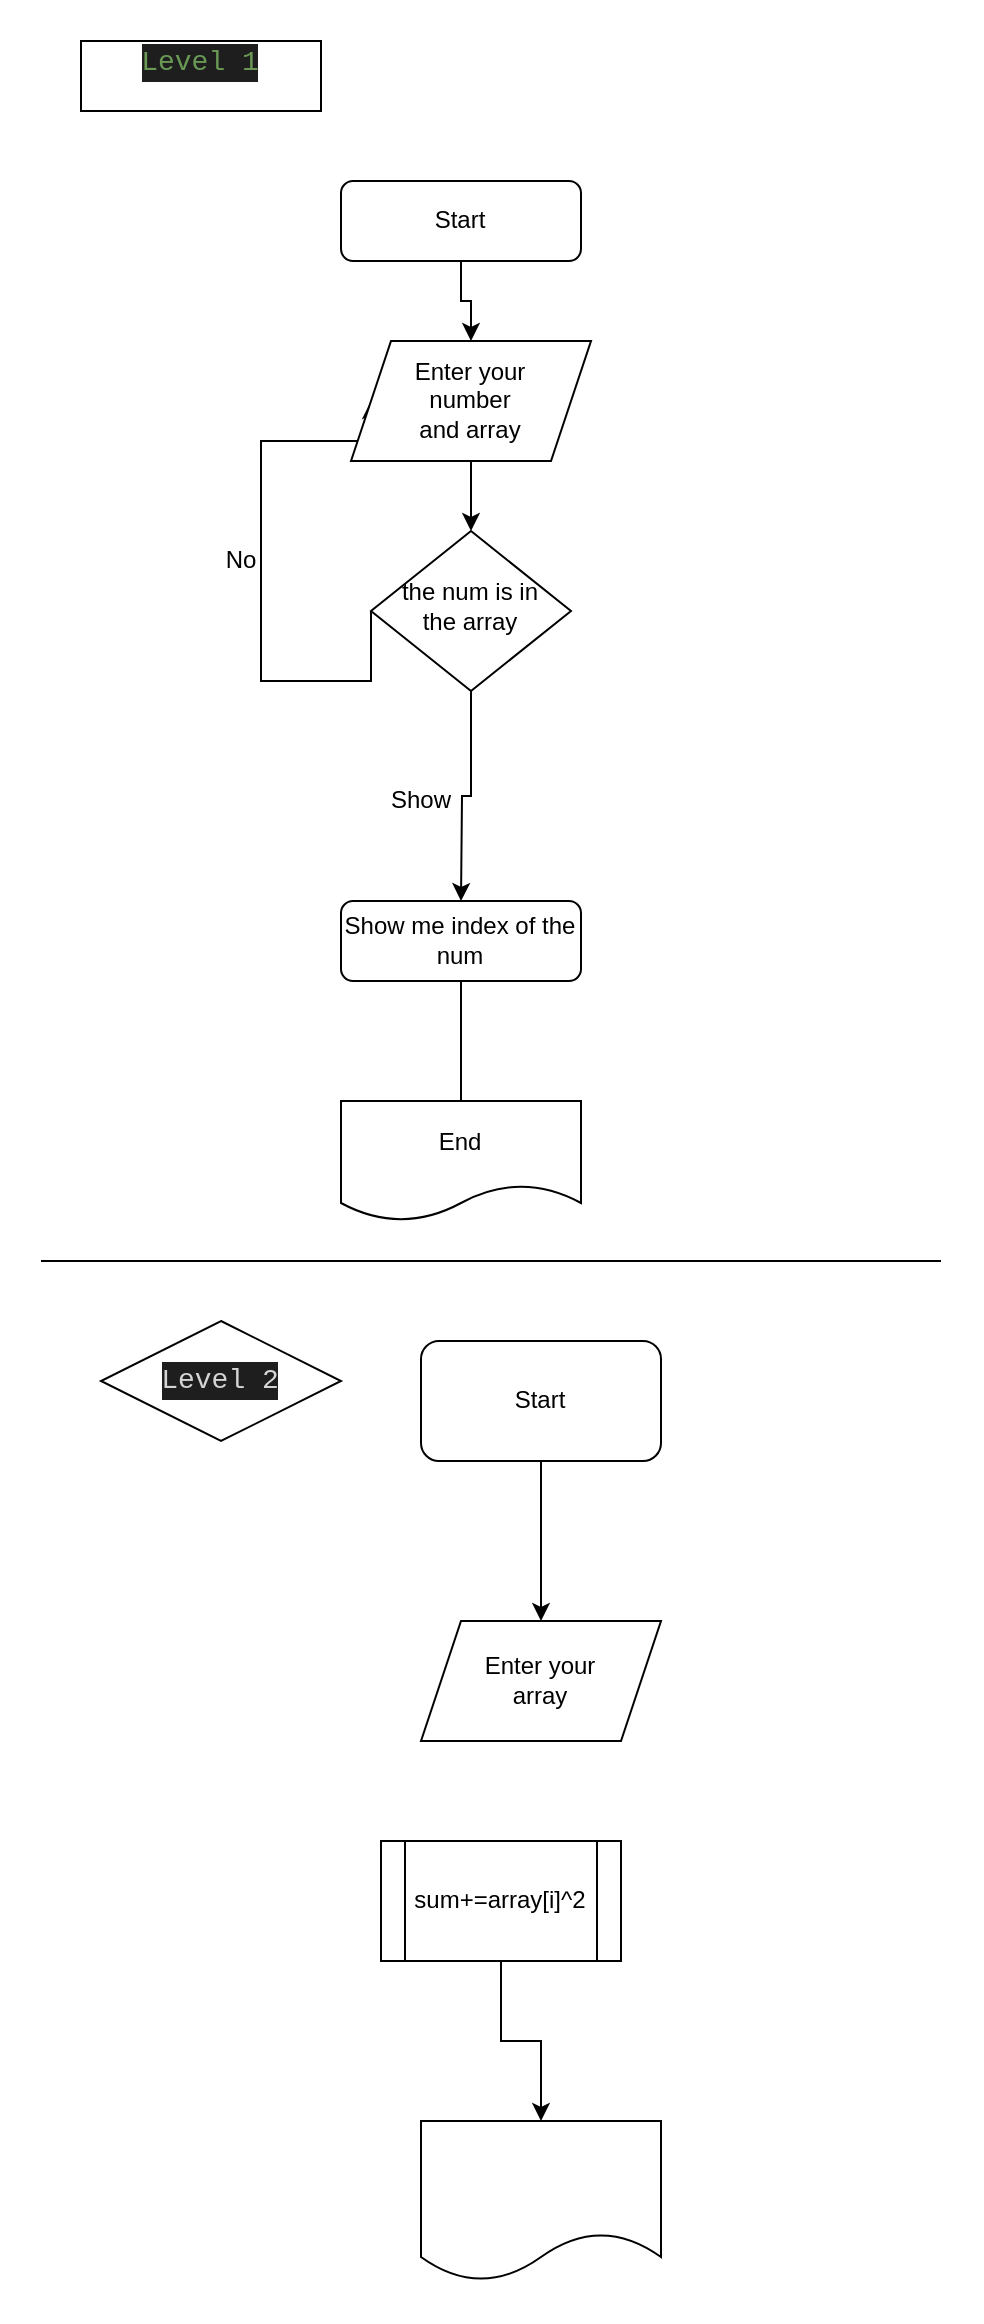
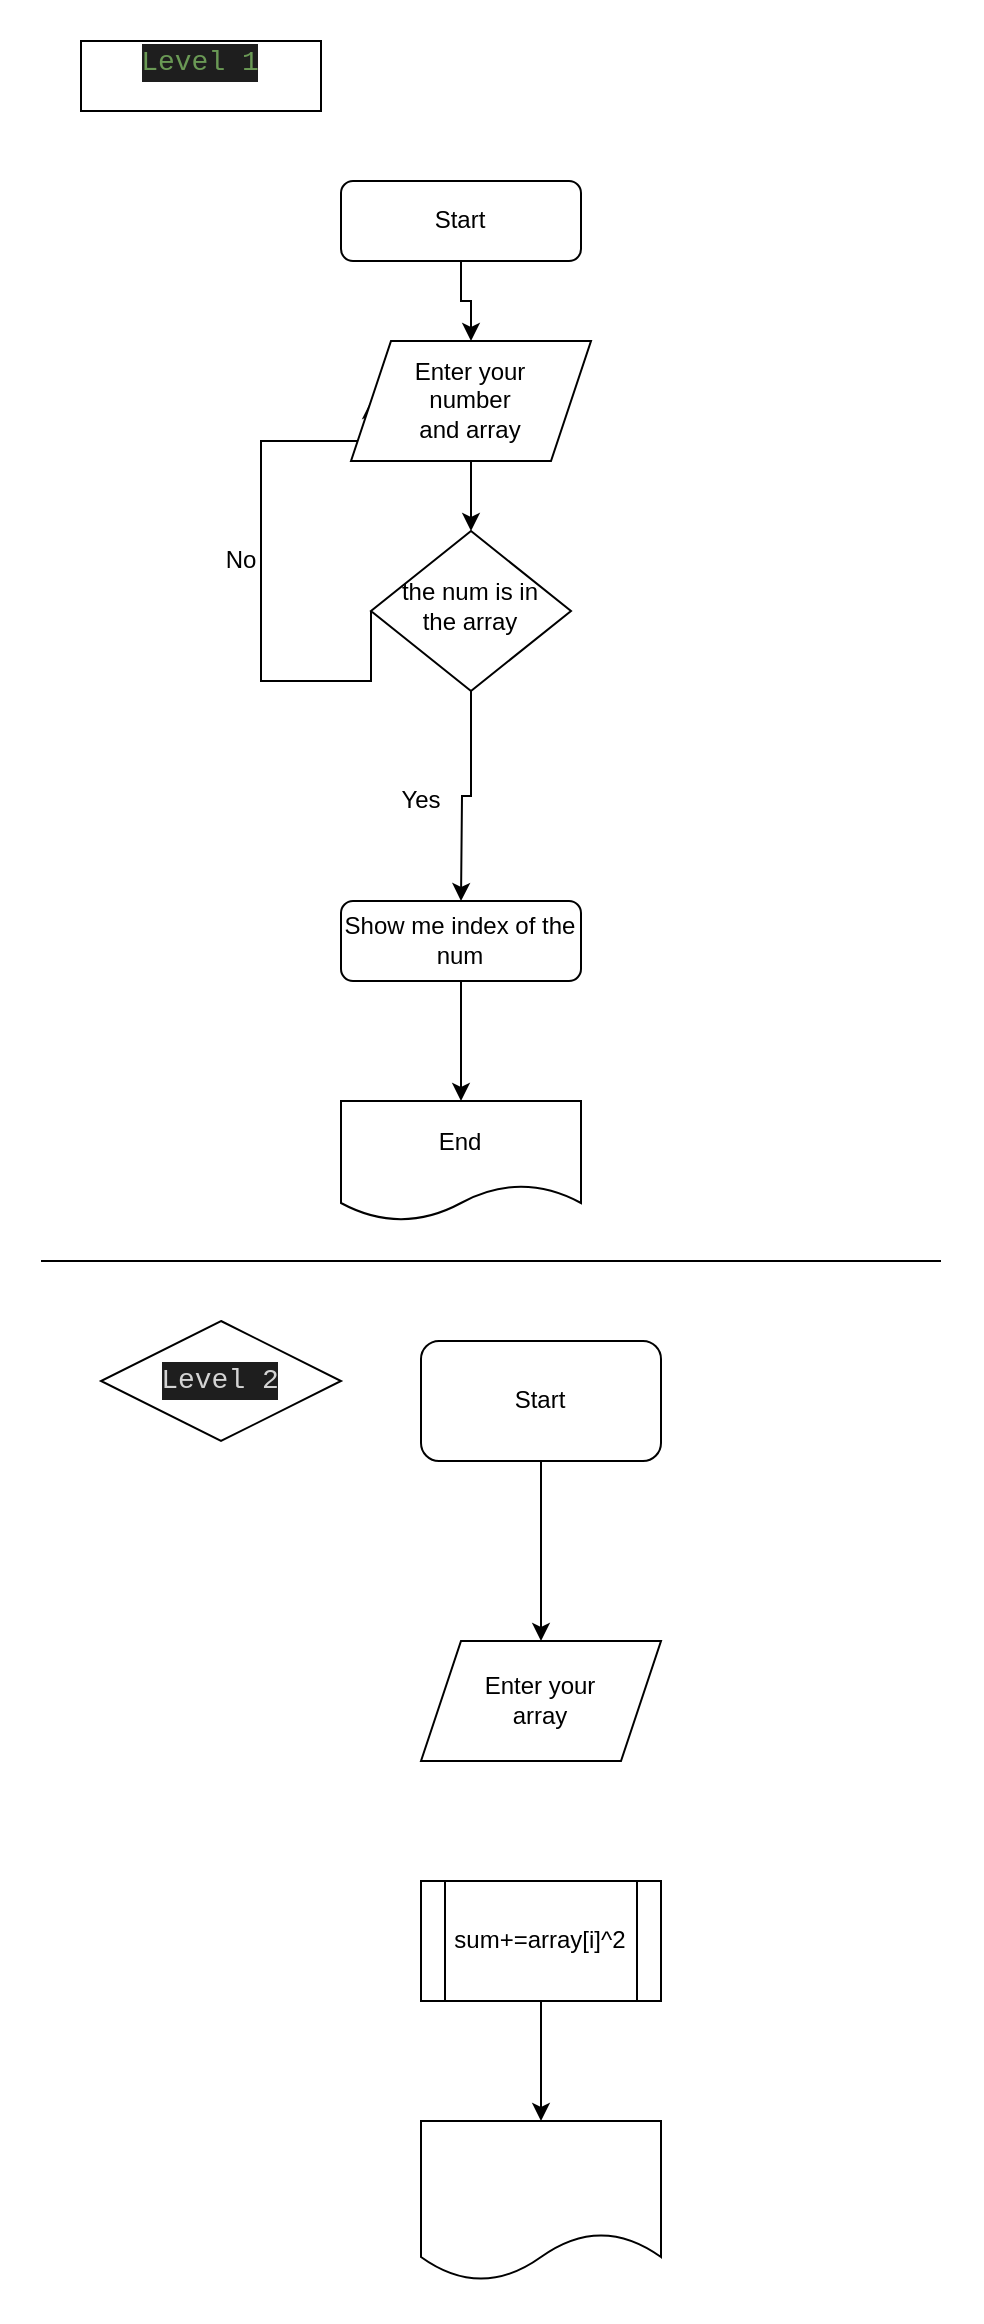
- <mxCell id="14" value="Show" style="text;html=1;align=center;verticalAlign=middle;resizable=0;points=[];autosize=1;strokeColor=none;fillColor=none;" vertex="1" parent="1"><mxGeometry x="190" y="385" width="40" height="30" as="geometry" /></mxCell>
+ <mxCell id="14" value="Yes" style="text;html=1;align=center;verticalAlign=middle;resizable=0;points=[];autosize=1;strokeColor=none;fillColor=none;" vertex="1" parent="1"><mxGeometry x="190" y="385" width="40" height="30" as="geometry" /></mxCell>
- <mxCell id="7" value="" style="edgeStyle=orthogonalEdgeStyle;rounded=0;orthogonalLoop=1;jettySize=auto;html=1;endArrow=none;" edge="1" parent="1" source="8" target="13"><mxGeometry relative="1" as="geometry" /></mxCell>
+ <mxCell id="7" value="" style="edgeStyle=orthogonalEdgeStyle;rounded=0;orthogonalLoop=1;jettySize=auto;html=1;" edge="1" parent="1" source="8" target="13"><mxGeometry relative="1" as="geometry" /></mxCell>
- <mxCell id="19" value="Enter your&lt;br style=&quot;border-color: var(--border-color);&quot;&gt;array" style="shape=parallelogram;perimeter=parallelogramPerimeter;whiteSpace=wrap;html=1;fixedSize=1;" vertex="1" parent="1"><mxGeometry x="210" y="810" width="120" height="60" as="geometry" /></mxCell>
+ <mxCell id="19" value="Enter your&lt;br style=&quot;border-color: var(--border-color);&quot;&gt;array" style="shape=parallelogram;perimeter=parallelogramPerimeter;whiteSpace=wrap;html=1;fixedSize=1;" vertex="1" parent="1"><mxGeometry x="210" y="820" width="120" height="60" as="geometry" /></mxCell>
- <mxCell id="21" value="sum+=array[i]^2" style="shape=process;whiteSpace=wrap;html=1;backgroundOutline=1;" vertex="1" parent="1"><mxGeometry x="190" y="920" width="120" height="60" as="geometry" /></mxCell>
+ <mxCell id="21" value="sum+=array[i]^2" style="shape=process;whiteSpace=wrap;html=1;backgroundOutline=1;" vertex="1" parent="1"><mxGeometry x="210" y="940" width="120" height="60" as="geometry" /></mxCell>
